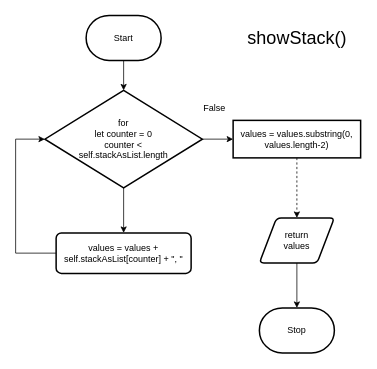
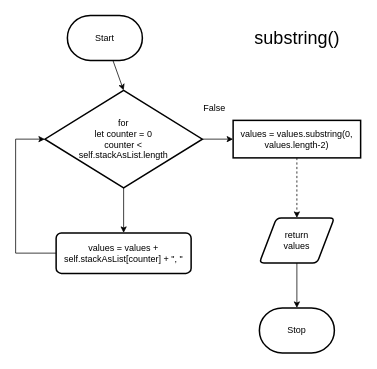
- <mxCell id="3" value="Start" style="strokeWidth=2;html=1;shape=mxgraph.flowchart.terminator;whiteSpace=wrap;" vertex="1" parent="1"><mxGeometry x="114" y="20" width="100" height="60" as="geometry" /></mxCell>
+ <mxCell id="3" value="Start" style="strokeWidth=2;html=1;shape=mxgraph.flowchart.terminator;whiteSpace=wrap;" vertex="1" parent="1"><mxGeometry x="89" y="20" width="100" height="60" as="geometry" /></mxCell>
- <mxCell id="14" value="&lt;font style=&quot;font-size: 24px;&quot;&gt;showStack()&lt;/font&gt;" style="text;html=1;align=center;verticalAlign=middle;resizable=0;points=[];autosize=1;strokeColor=none;fillColor=none;" vertex="1" parent="1"><mxGeometry x="320" y="30" width="150" height="40" as="geometry" /></mxCell>
+ <mxCell id="14" value="&lt;font style=&quot;font-size: 24px;&quot;&gt;substring()&lt;/font&gt;" style="text;html=1;align=center;verticalAlign=middle;resizable=0;points=[];autosize=1;strokeColor=none;fillColor=none;" vertex="1" parent="1"><mxGeometry x="320" y="30" width="150" height="40" as="geometry" /></mxCell>
